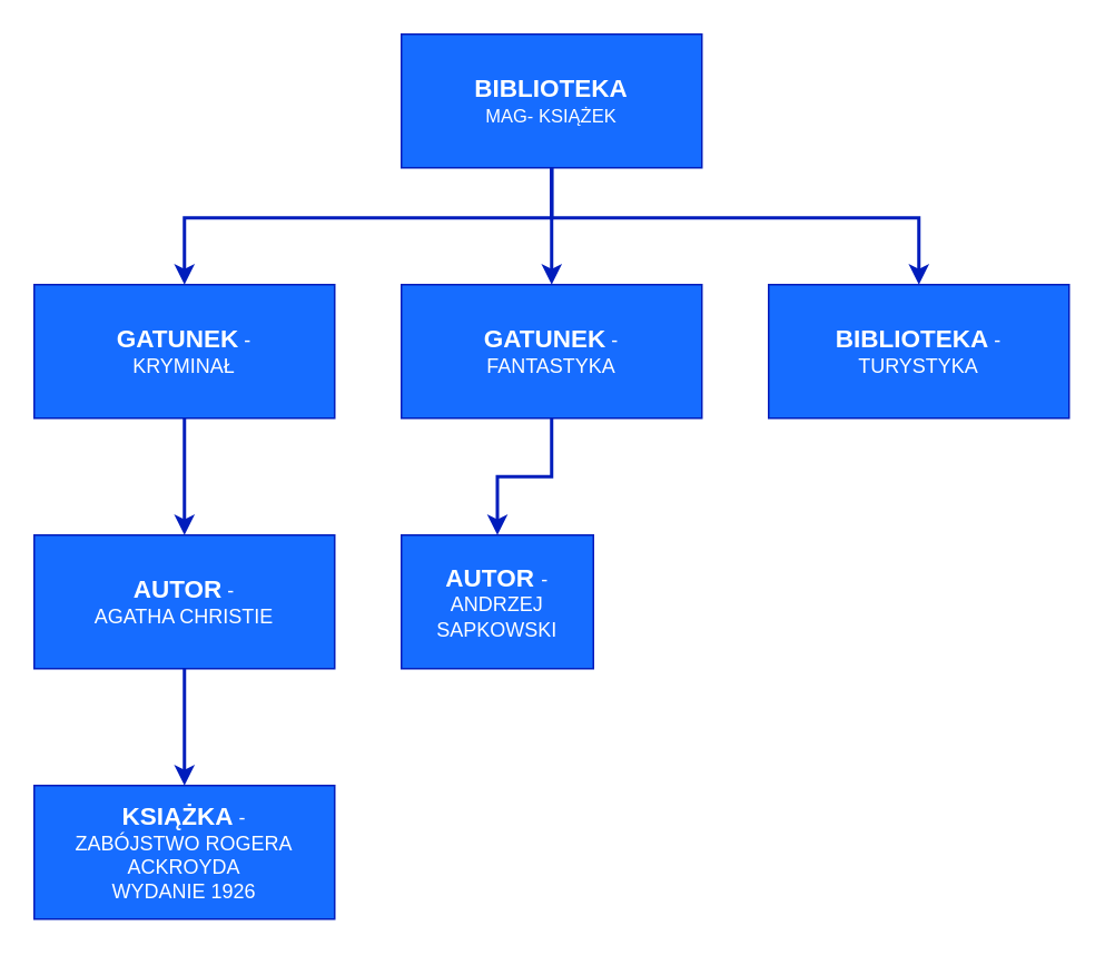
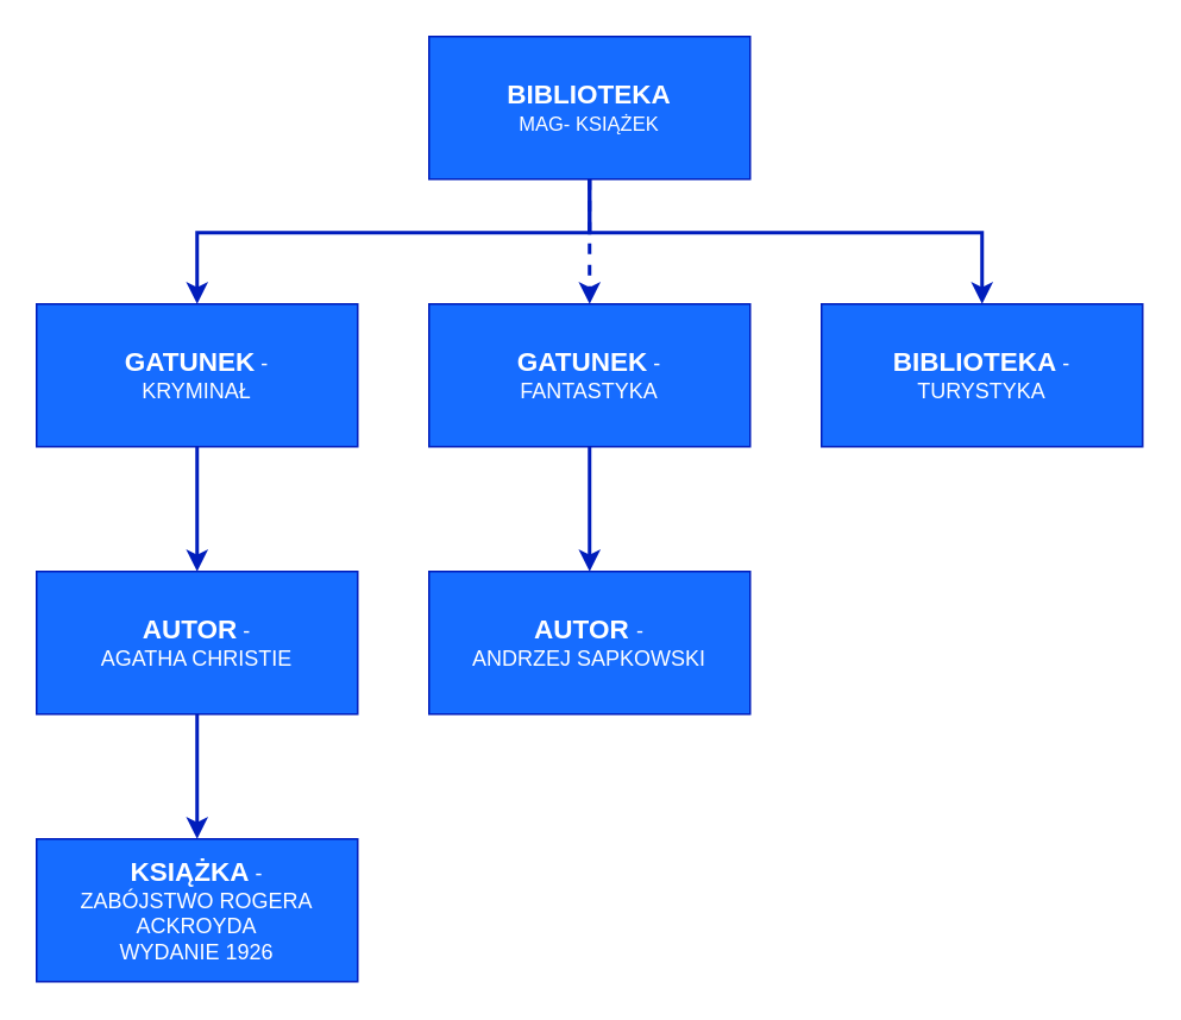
- <mxCell id="2" style="edgeStyle=orthogonalEdgeStyle;rounded=0;orthogonalLoop=1;jettySize=auto;html=1;entryX=0.5;entryY=0;entryDx=0;entryDy=0;fillColor=#0050ef;strokeColor=#001DBC;strokeWidth=2;" edge="1" parent="1" source="5" target="12"><mxGeometry relative="1" as="geometry"><mxPoint x="330" y="130" as="targetPoint" /></mxGeometry></mxCell>
+ <mxCell id="2" style="edgeStyle=orthogonalEdgeStyle;rounded=0;orthogonalLoop=1;jettySize=auto;html=1;entryX=0.5;entryY=0;entryDx=0;entryDy=0;fillColor=#0050ef;strokeColor=#001DBC;strokeWidth=2;dashed=1;" edge="1" parent="1" source="5" target="12"><mxGeometry relative="1" as="geometry"><mxPoint x="330" y="130" as="targetPoint" /></mxGeometry></mxCell>
- <mxCell id="14" value="&lt;font style=&quot;font-size: 15px;&quot;&gt;&lt;b&gt;AUTOR &lt;/b&gt;&lt;/font&gt;-&lt;div&gt;ANDRZEJ SAPKOWSKI&lt;/div&gt;" style="rounded=0;whiteSpace=wrap;html=1;fillColor=#166CFF;strokeColor=#001DBC;fontColor=#ffffff;" vertex="1" parent="1"><mxGeometry x="240" y="320" width="115" height="80" as="geometry" /></mxCell>
+ <mxCell id="14" value="&lt;font style=&quot;font-size: 15px;&quot;&gt;&lt;b&gt;AUTOR &lt;/b&gt;&lt;/font&gt;-&lt;div&gt;ANDRZEJ SAPKOWSKI&lt;/div&gt;" style="rounded=0;whiteSpace=wrap;html=1;fillColor=#166CFF;strokeColor=#001DBC;fontColor=#ffffff;" vertex="1" parent="1"><mxGeometry x="240" y="320" width="180" height="80" as="geometry" /></mxCell>
